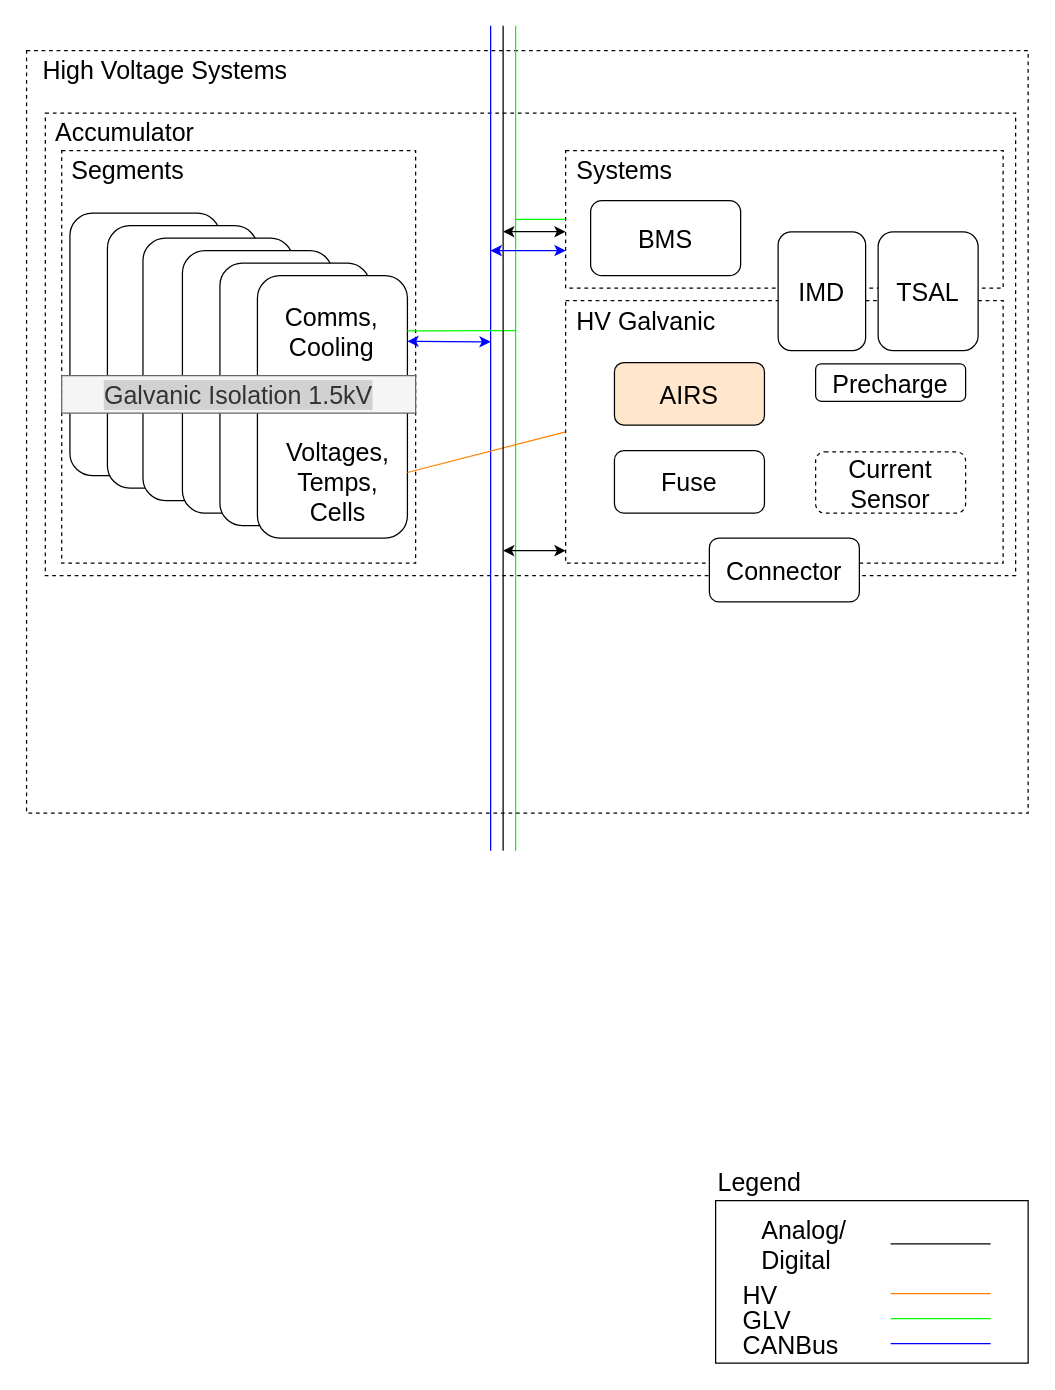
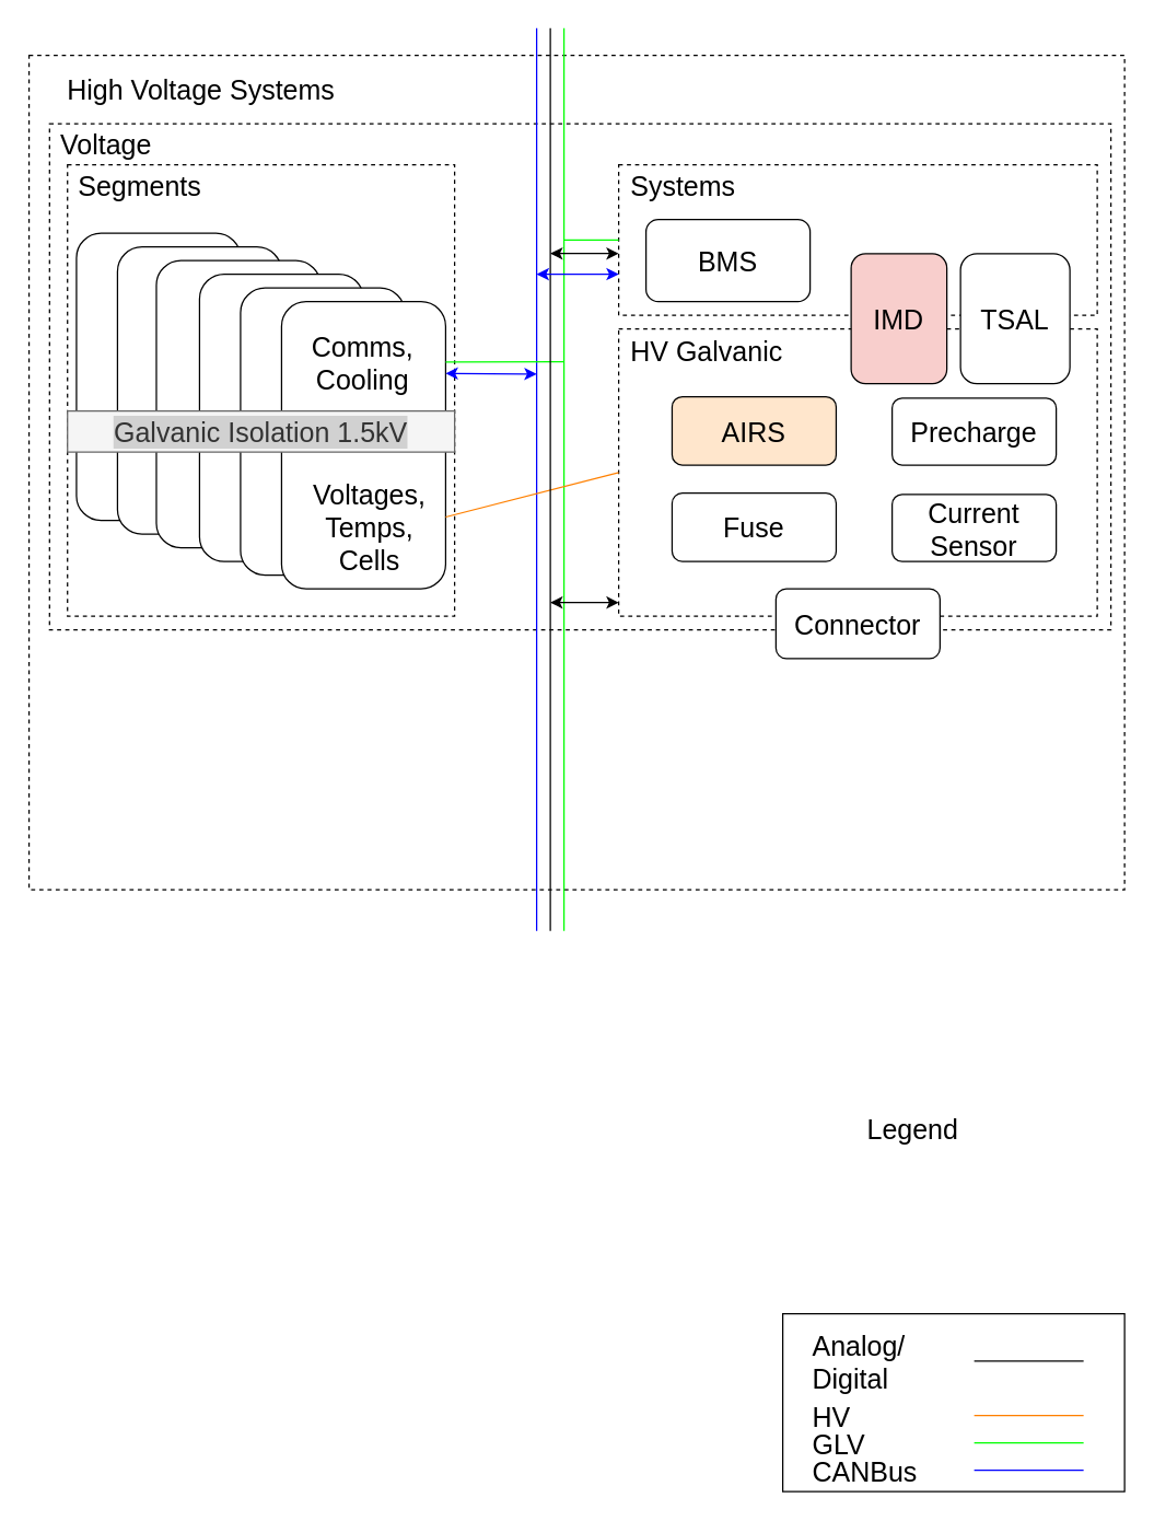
- <mxCell id="4" value="High Voltage Systems" style="text;html=1;strokeColor=none;fillColor=none;align=left;verticalAlign=middle;whiteSpace=wrap;rounded=0;fontSize=20;" vertex="1" parent="1"><mxGeometry x="32" y="40" width="340" height="30" as="geometry" /></mxCell>
+ <mxCell id="4" value="High Voltage Systems" style="text;html=1;strokeColor=none;fillColor=none;align=left;verticalAlign=middle;whiteSpace=wrap;rounded=0;fontSize=20;" vertex="1" parent="1"><mxGeometry x="47" y="50" width="340" height="30" as="geometry" /></mxCell>
- <mxCell id="6" value="Accumulator" style="text;html=1;strokeColor=none;fillColor=none;align=left;verticalAlign=middle;whiteSpace=wrap;rounded=0;fontSize=20;" vertex="1" parent="1"><mxGeometry x="42" y="90" width="185" height="30" as="geometry" /></mxCell>
+ <mxCell id="6" value="Voltage" style="text;html=1;strokeColor=none;fillColor=none;align=left;verticalAlign=middle;whiteSpace=wrap;rounded=0;fontSize=20;" vertex="1" parent="1"><mxGeometry x="42" y="90" width="185" height="30" as="geometry" /></mxCell>
- <mxCell id="37" value="IMD" style="rounded=1;whiteSpace=wrap;html=1;labelBackgroundColor=#;fontSize=20;" vertex="1" parent="1"><mxGeometry x="622" y="185" width="70" height="95" as="geometry" /></mxCell>
+ <mxCell id="37" value="IMD" style="rounded=1;whiteSpace=wrap;html=1;labelBackgroundColor=#;fontSize=20;fillColor=#f8cecc;" vertex="1" parent="1"><mxGeometry x="622" y="185" width="70" height="95" as="geometry" /></mxCell>
- <mxCell id="42" value="Precharge" style="rounded=1;whiteSpace=wrap;html=1;labelBackgroundColor=#;fontSize=20;" vertex="1" parent="1"><mxGeometry x="652" y="290.5" width="120" height="30" as="geometry" /></mxCell>
+ <mxCell id="42" value="Precharge" style="rounded=1;whiteSpace=wrap;html=1;labelBackgroundColor=#;fontSize=20;" vertex="1" parent="1"><mxGeometry x="652" y="290.5" width="120" height="49" as="geometry" /></mxCell>
- <mxCell id="48" value="&lt;div&gt;Current&lt;/div&gt;&lt;div&gt;Sensor&lt;br&gt;&lt;/div&gt;" style="rounded=1;whiteSpace=wrap;html=1;labelBackgroundColor=#;fontSize=20;dashed=1;" vertex="1" parent="1"><mxGeometry x="652" y="361" width="120" height="49" as="geometry" /></mxCell>
+ <mxCell id="48" value="&lt;div&gt;Current&lt;/div&gt;&lt;div&gt;Sensor&lt;br&gt;&lt;/div&gt;" style="rounded=1;whiteSpace=wrap;html=1;labelBackgroundColor=#;fontSize=20;" vertex="1" parent="1"><mxGeometry x="652" y="361" width="120" height="49" as="geometry" /></mxCell>
- <mxCell id="21" value="&lt;div align=&quot;left&quot;&gt;Legend&lt;/div&gt;" style="text;html=1;strokeColor=none;fillColor=none;align=left;verticalAlign=middle;whiteSpace=wrap;rounded=0;labelBackgroundColor=#;fontSize=20;" vertex="1" parent="1"><mxGeometry x="572" y="930" width="60" height="30" as="geometry" /></mxCell>
+ <mxCell id="21" value="&lt;div align=&quot;left&quot;&gt;Legend&lt;/div&gt;" style="text;html=1;strokeColor=none;fillColor=none;align=left;verticalAlign=middle;whiteSpace=wrap;rounded=0;labelBackgroundColor=#;fontSize=20;" vertex="1" parent="1"><mxGeometry x="632" y="810" width="60" height="30" as="geometry" /></mxCell>
- <mxCell id="28" value="&lt;div&gt;Analog/&lt;/div&gt;&lt;div&gt;Digital&lt;/div&gt;" style="text;html=1;strokeColor=none;fillColor=none;align=left;verticalAlign=middle;whiteSpace=wrap;rounded=0;labelBackgroundColor=#;fontSize=20;" vertex="1" parent="1"><mxGeometry x="607" y="980" width="60" height="30" as="geometry" /></mxCell>
+ <mxCell id="28" value="&lt;div&gt;Analog/&lt;/div&gt;&lt;div&gt;Digital&lt;/div&gt;" style="text;html=1;strokeColor=none;fillColor=none;align=left;verticalAlign=middle;whiteSpace=wrap;rounded=0;labelBackgroundColor=#;fontSize=20;" vertex="1" parent="1"><mxGeometry x="592" y="980" width="60" height="30" as="geometry" /></mxCell>
